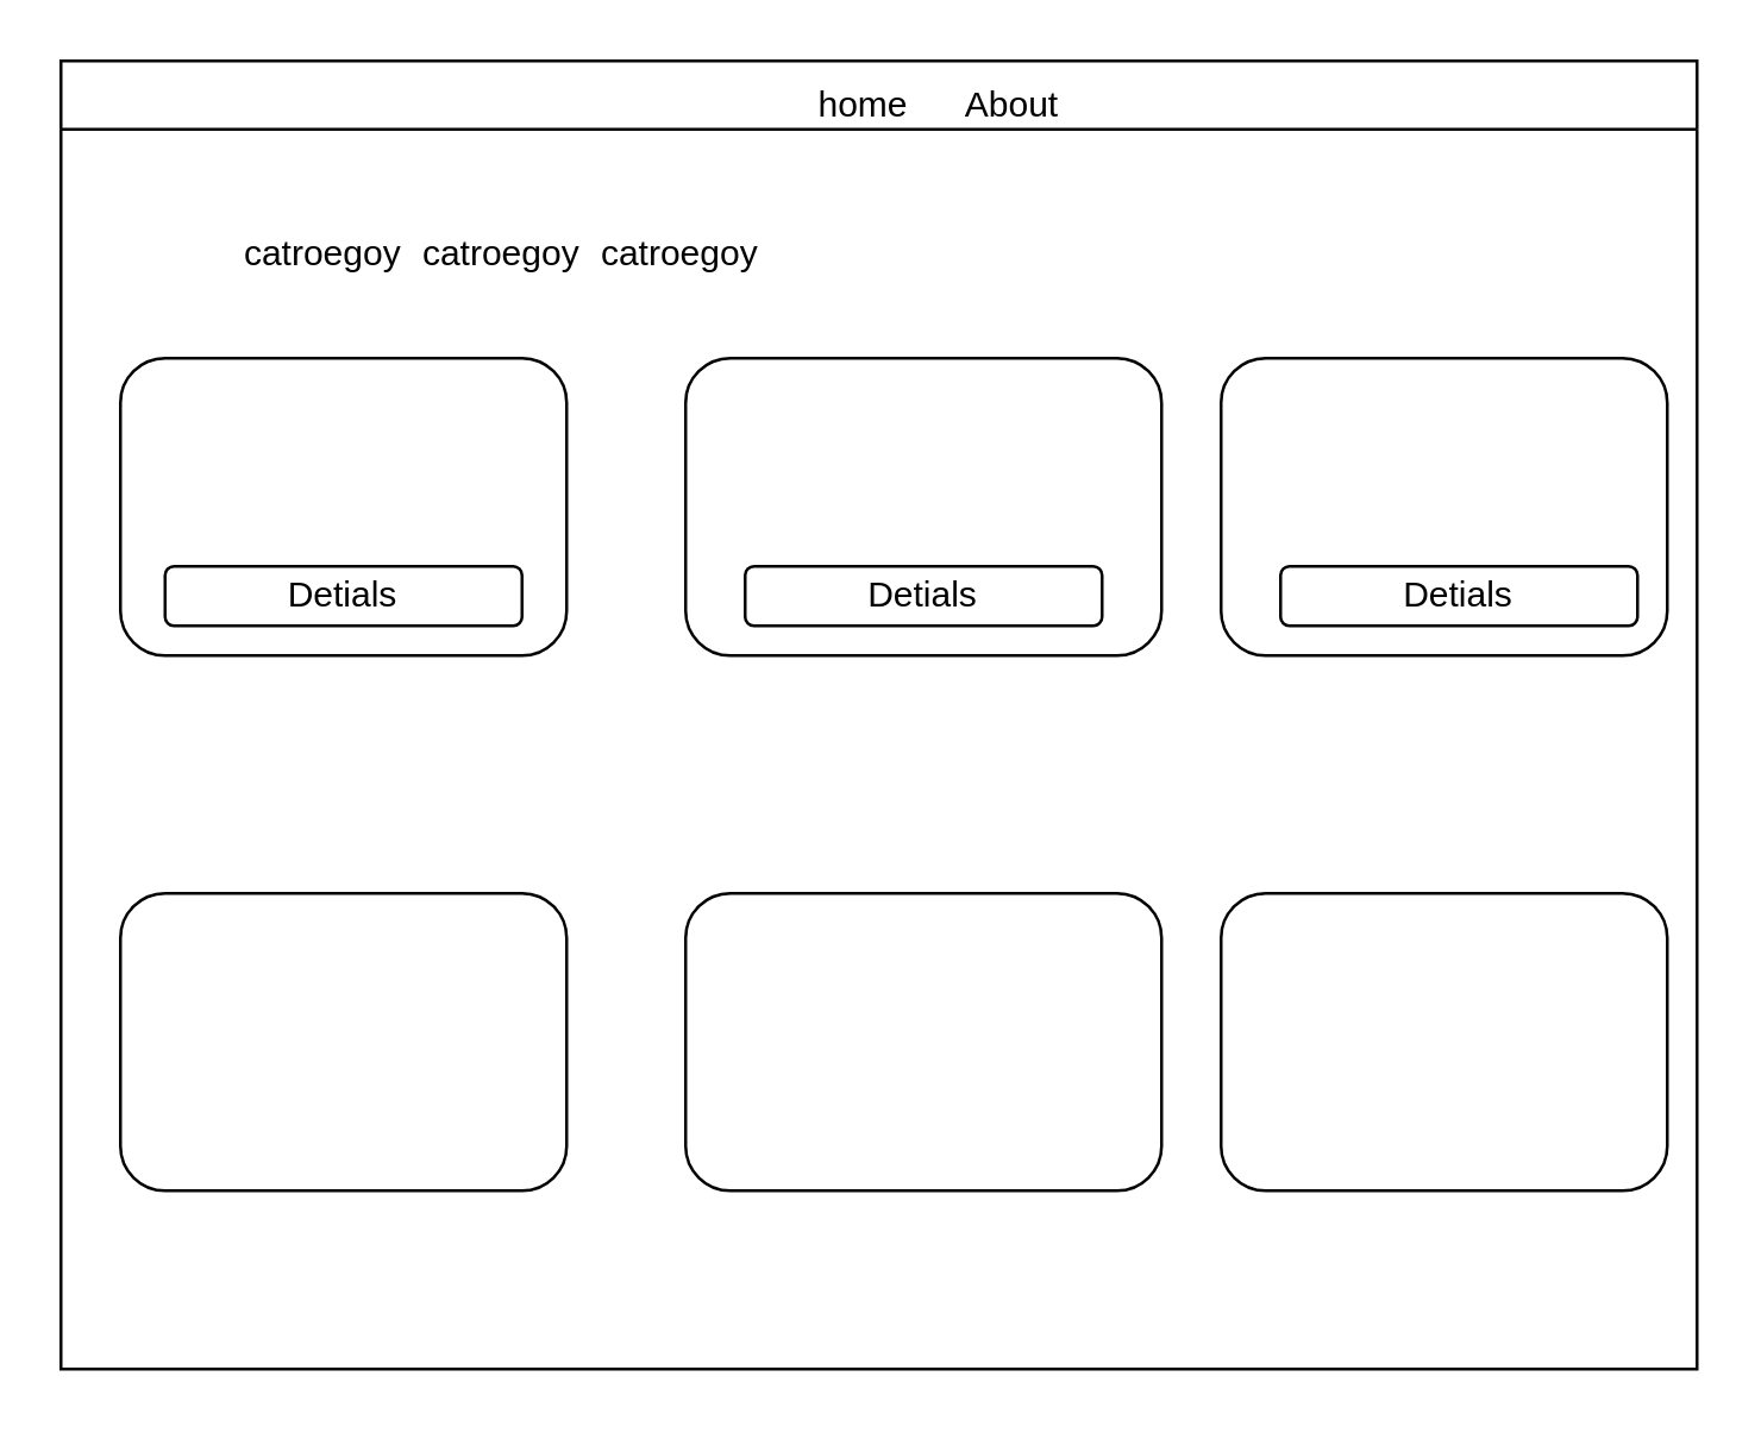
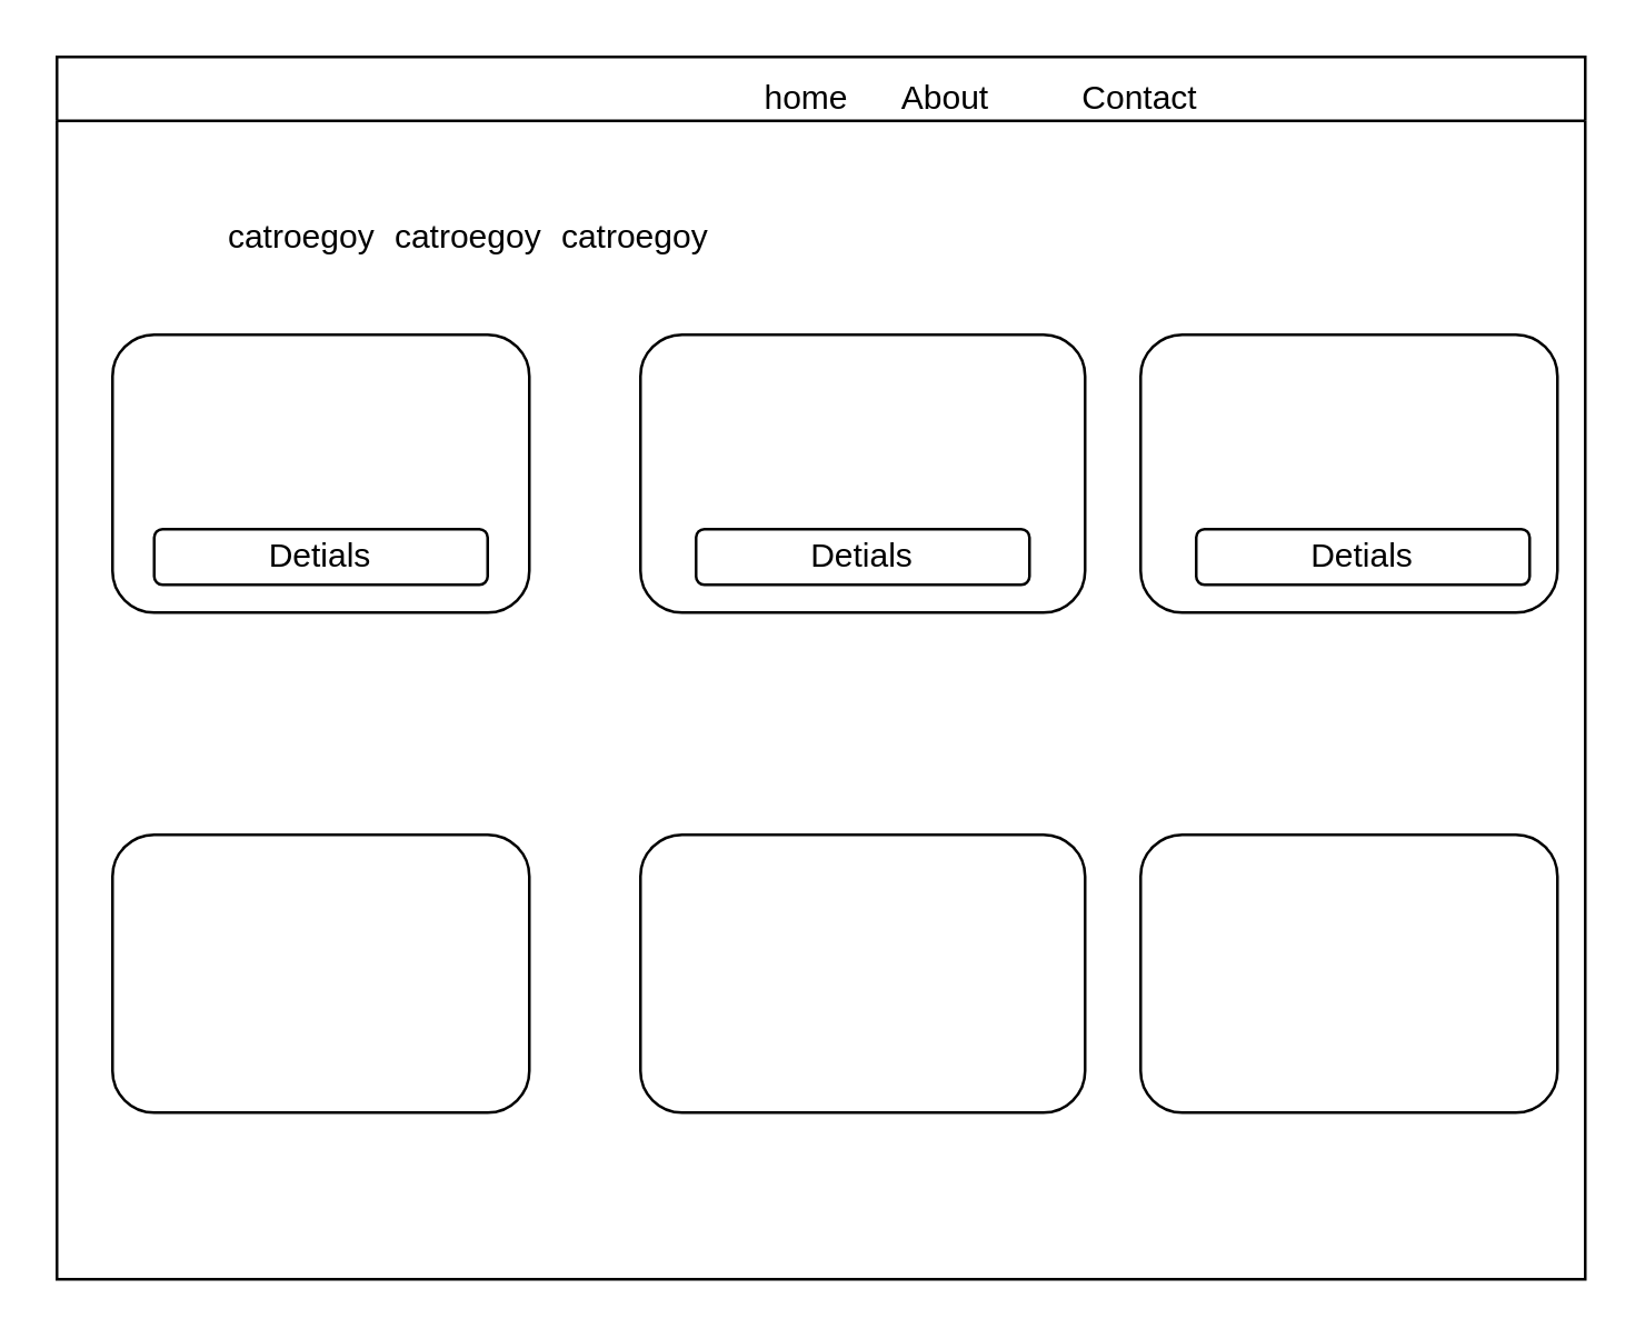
+ <mxCell id="5" value="Contact" style="text;html=1;strokeColor=none;fillColor=none;align=center;verticalAlign=middle;whiteSpace=wrap;rounded=0;" vertex="1" parent="2"><mxGeometry x="360" width="60" height="30" as="geometry" /></mxCell>
